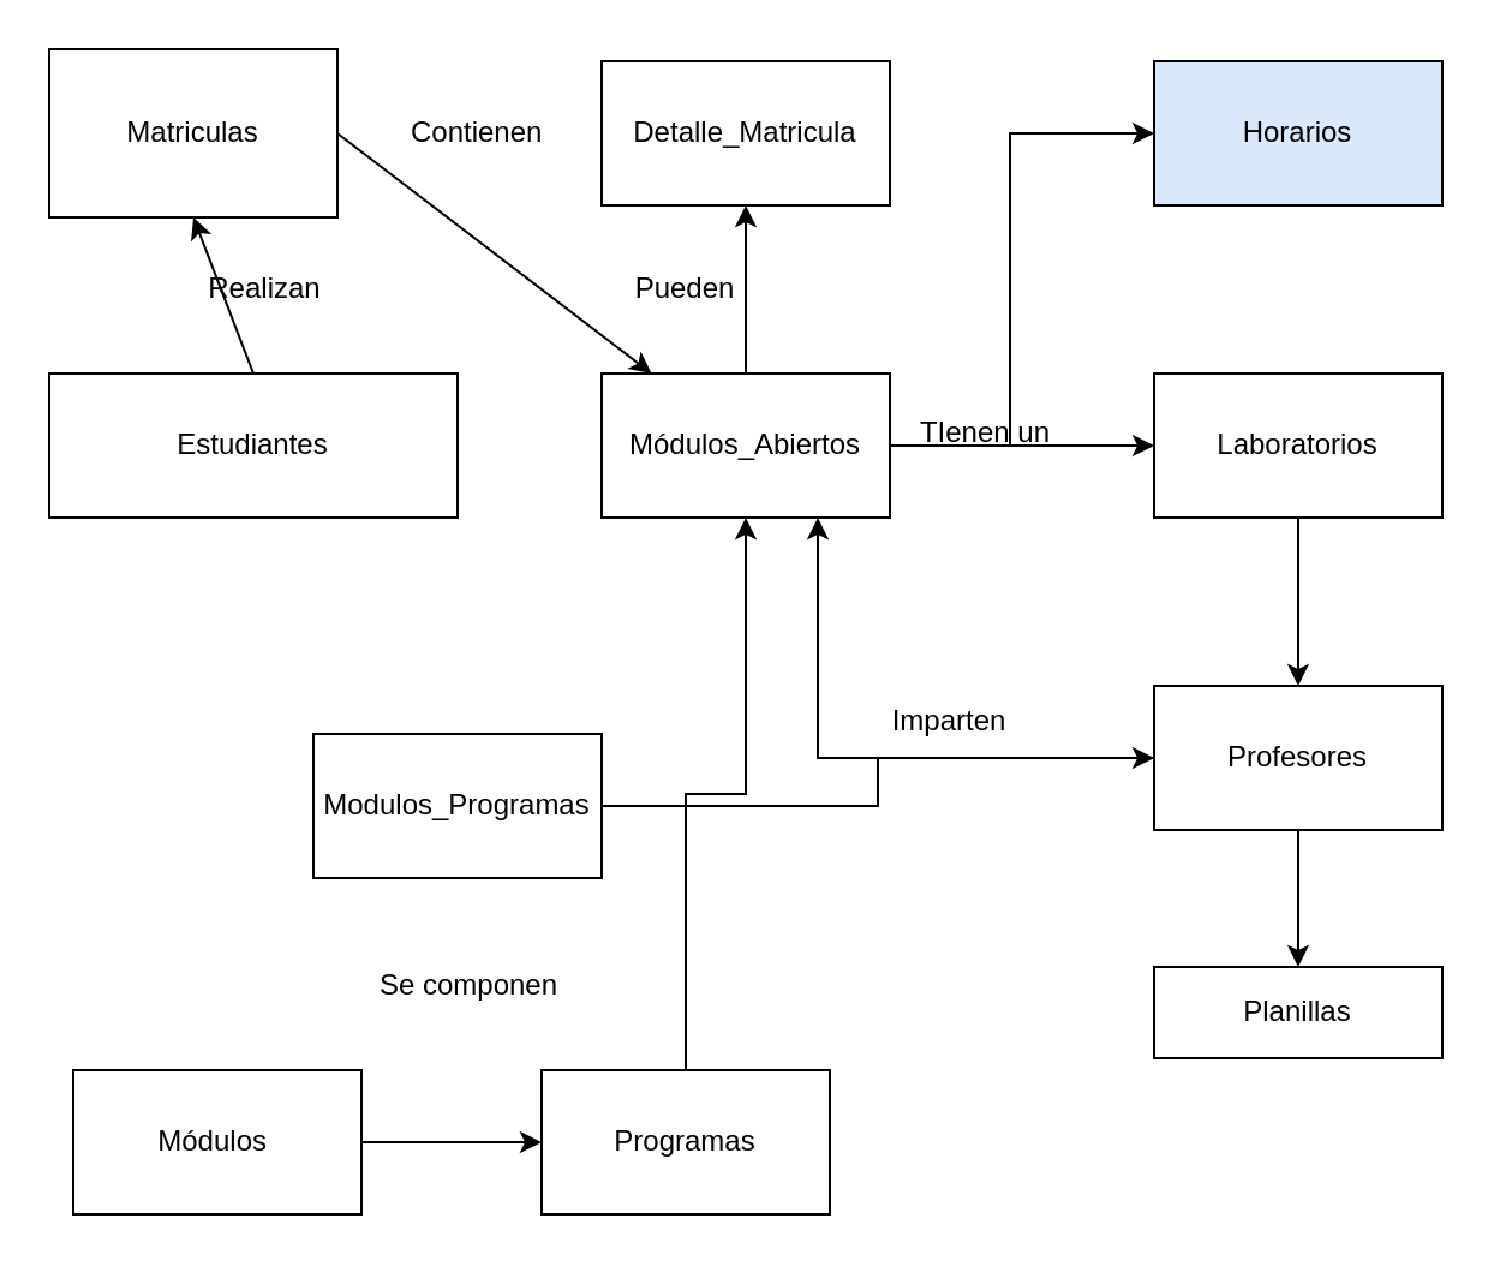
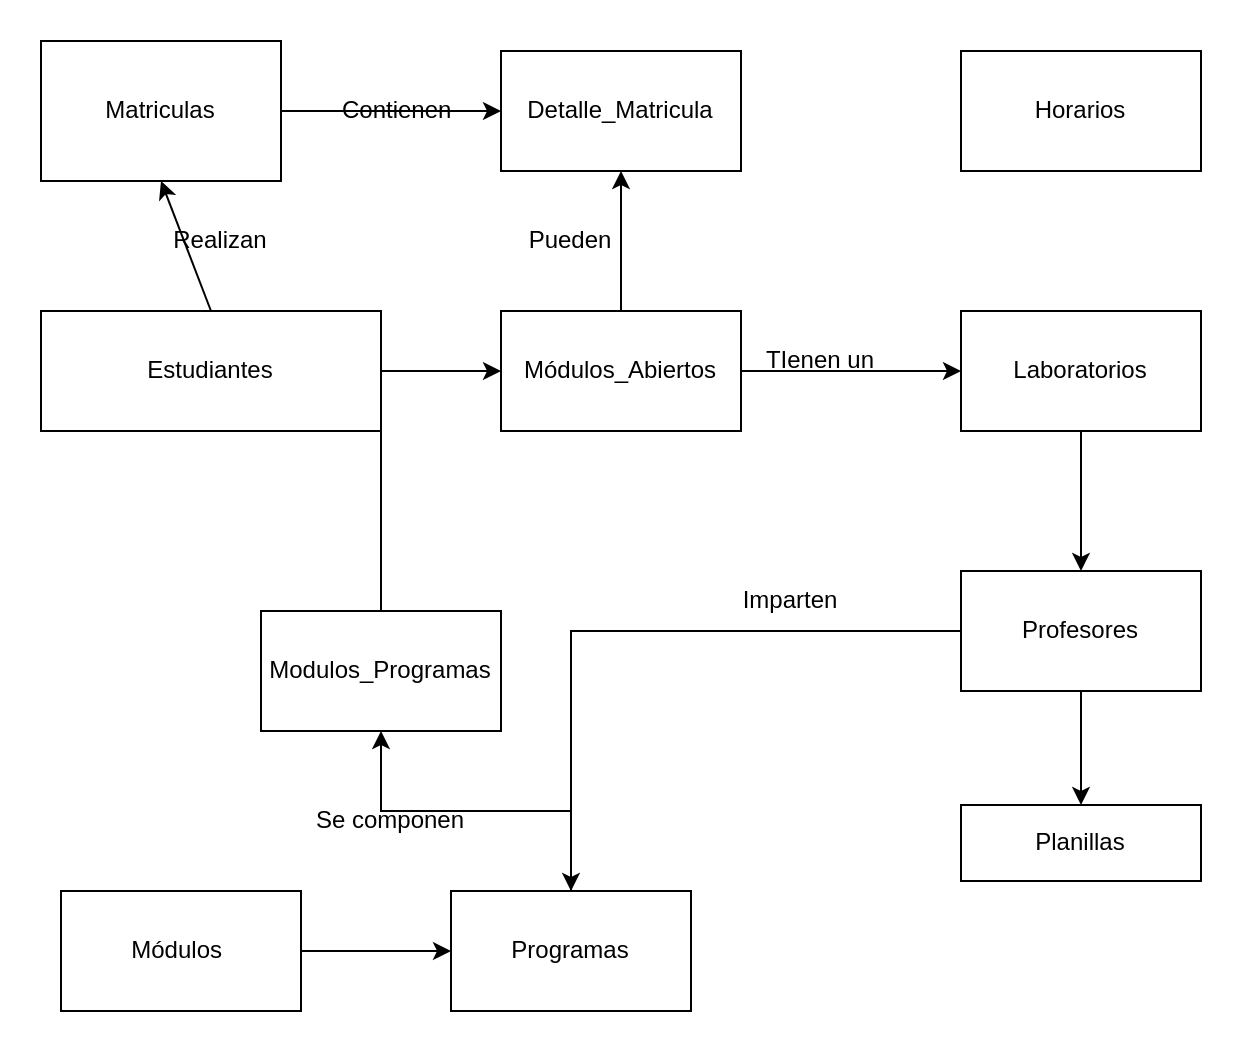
- <mxCell id="4" value="Horarios" style="rounded=0;whiteSpace=wrap;html=1;fillColor=#dae8fc;" parent="1" vertex="1"><mxGeometry x="480" y="25" width="120" height="60" as="geometry" /></mxCell>
+ <mxCell id="4" value="Horarios" style="rounded=0;whiteSpace=wrap;html=1;" parent="1" vertex="1"><mxGeometry x="480" y="25" width="120" height="60" as="geometry" /></mxCell>
- <mxCell id="21" value="" style="endArrow=classic;html=1;rounded=0;exitX=1;exitY=0.5;exitDx=0;exitDy=0;entryX=0;entryY=0.5;entryDx=0;entryDy=0;" parent="1" source="7" target="4" edge="1"><mxGeometry width="50" height="50" relative="1" as="geometry"><mxPoint x="370" y="235" as="sourcePoint" /><mxPoint x="420" y="185" as="targetPoint" /><Array as="points"><mxPoint x="420" y="185" /><mxPoint x="420" y="55" /></Array></mxGeometry></mxCell>
- <mxCell id="19" value="" style="endArrow=classic;html=1;rounded=0;exitX=1;exitY=0.5;exitDx=0;exitDy=0;" parent="1" source="2" target="7" edge="1"><mxGeometry width="50" height="50" relative="1" as="geometry"><mxPoint x="370" y="235" as="sourcePoint" /><mxPoint x="420" y="185" as="targetPoint" /></mxGeometry></mxCell>
+ <mxCell id="19" value="" style="endArrow=classic;html=1;rounded=0;exitX=1;exitY=0.5;exitDx=0;exitDy=0;entryX=0;entryY=0.5;entryDx=0;entryDy=0;" parent="1" source="2" target="17" edge="1"><mxGeometry width="50" height="50" relative="1" as="geometry"><mxPoint x="370" y="235" as="sourcePoint" /><mxPoint x="420" y="185" as="targetPoint" /></mxGeometry></mxCell>
- <mxCell id="8" style="edgeStyle=orthogonalEdgeStyle;rounded=0;orthogonalLoop=1;jettySize=auto;html=1;entryX=0.75;entryY=1;entryDx=0;entryDy=0;" parent="1" source="10" target="7" edge="1"><mxGeometry relative="1" as="geometry" /></mxCell>
+ <mxCell id="8" style="edgeStyle=orthogonalEdgeStyle;rounded=0;orthogonalLoop=1;jettySize=auto;html=1;" parent="1" source="10" target="14" edge="1"><mxGeometry relative="1" as="geometry" /></mxCell>
- <mxCell id="13" style="edgeStyle=orthogonalEdgeStyle;rounded=0;orthogonalLoop=1;jettySize=auto;html=1;" parent="1" source="14" target="7" edge="1"><mxGeometry relative="1" as="geometry" /></mxCell>
+ <mxCell id="13" style="edgeStyle=orthogonalEdgeStyle;rounded=0;orthogonalLoop=1;jettySize=auto;html=1;entryX=0.5;entryY=1;entryDx=0;entryDy=0;" parent="1" source="14" target="12" edge="1"><mxGeometry relative="1" as="geometry" /></mxCell>
- <mxCell id="11" style="edgeStyle=orthogonalEdgeStyle;rounded=0;orthogonalLoop=1;jettySize=auto;html=1;" parent="1" source="12" target="10" edge="1"><mxGeometry relative="1" as="geometry" /></mxCell>
+ <mxCell id="11" style="edgeStyle=orthogonalEdgeStyle;rounded=0;orthogonalLoop=1;jettySize=auto;html=1;entryX=0;entryY=0.5;entryDx=0;entryDy=0;" parent="1" source="12" target="7" edge="1"><mxGeometry relative="1" as="geometry" /></mxCell>
